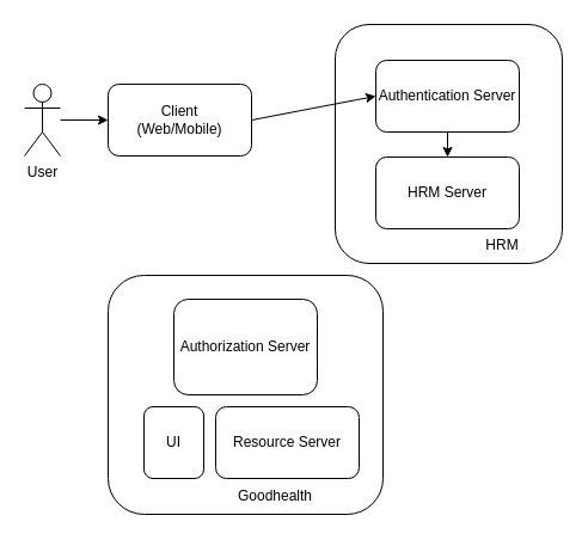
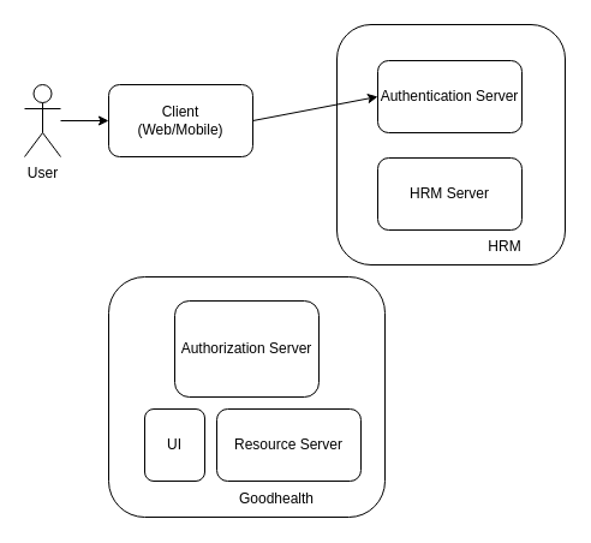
- <mxCell id="15" value="" style="endArrow=classic;html=1;exitX=0.5;exitY=1;exitDx=0;exitDy=0;entryX=0.5;entryY=0;entryDx=0;entryDy=0;" edge="1" parent="1" source="6" target="7"><mxGeometry width="50" height="50" relative="1" as="geometry"><mxPoint x="360" y="160" as="sourcePoint" /><mxPoint x="410" y="110" as="targetPoint" /></mxGeometry></mxCell>
